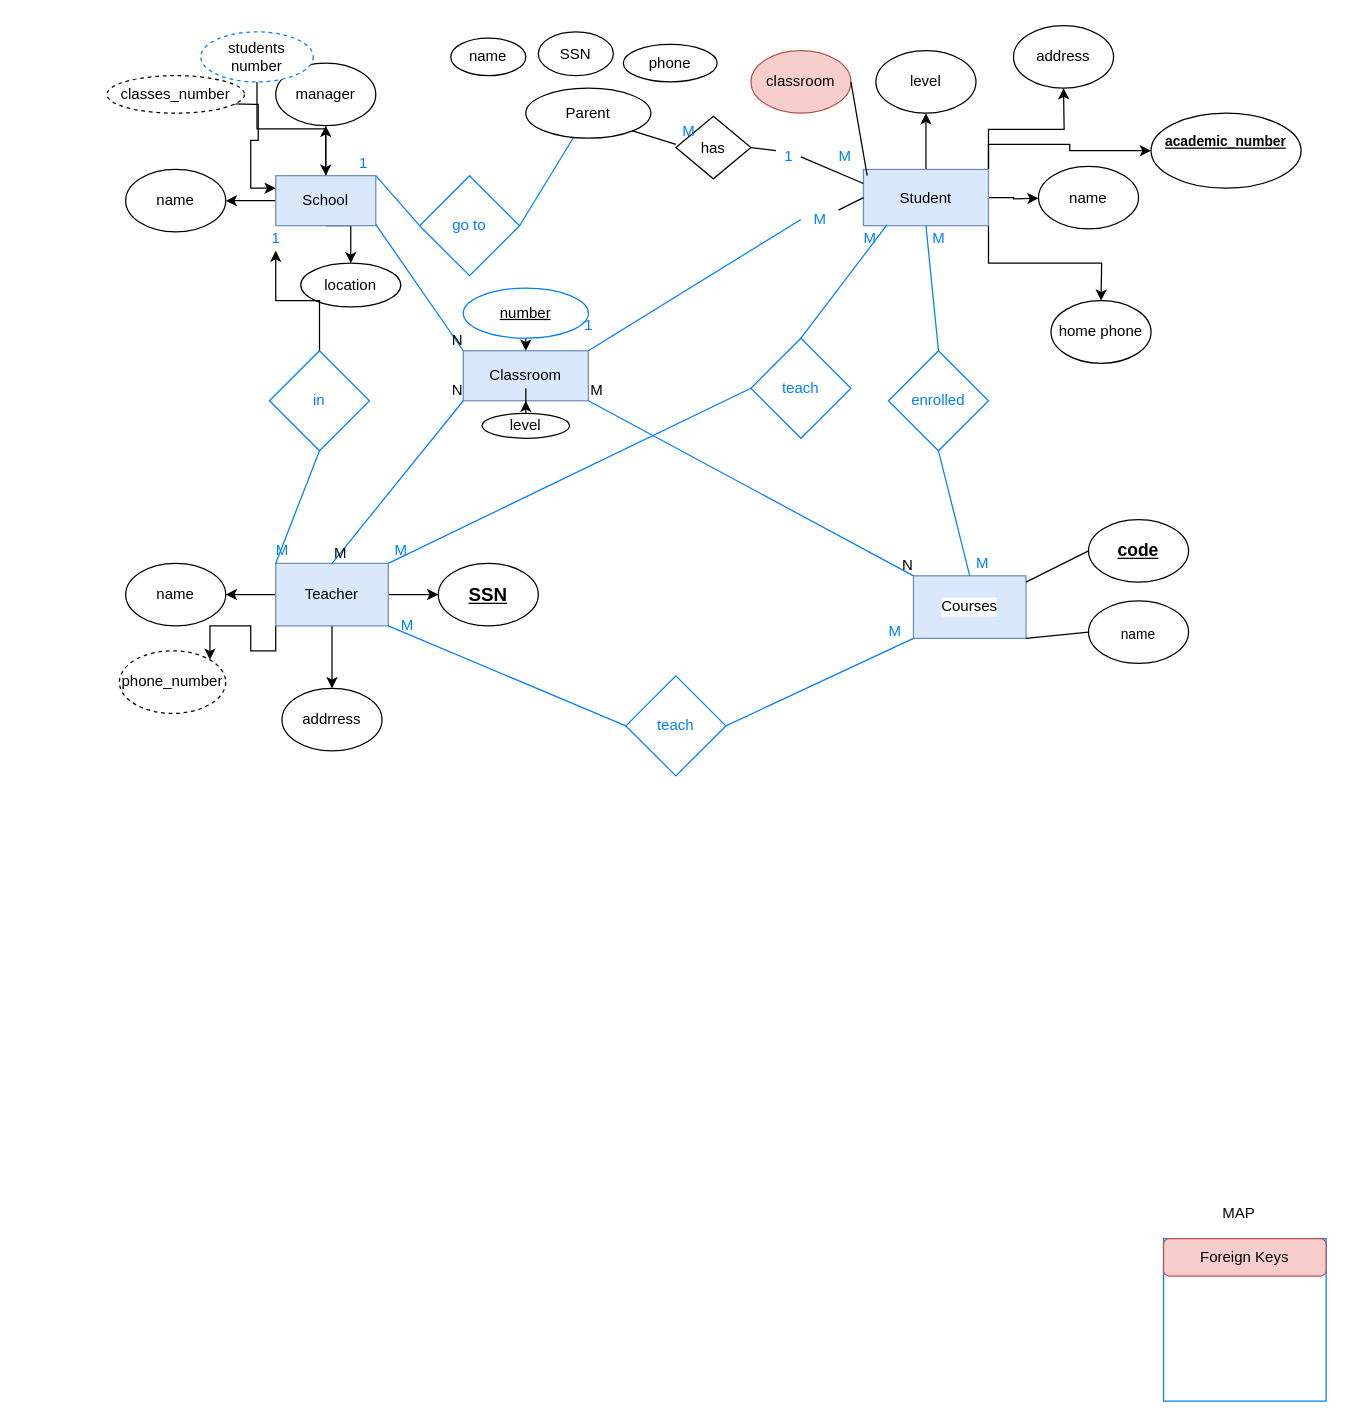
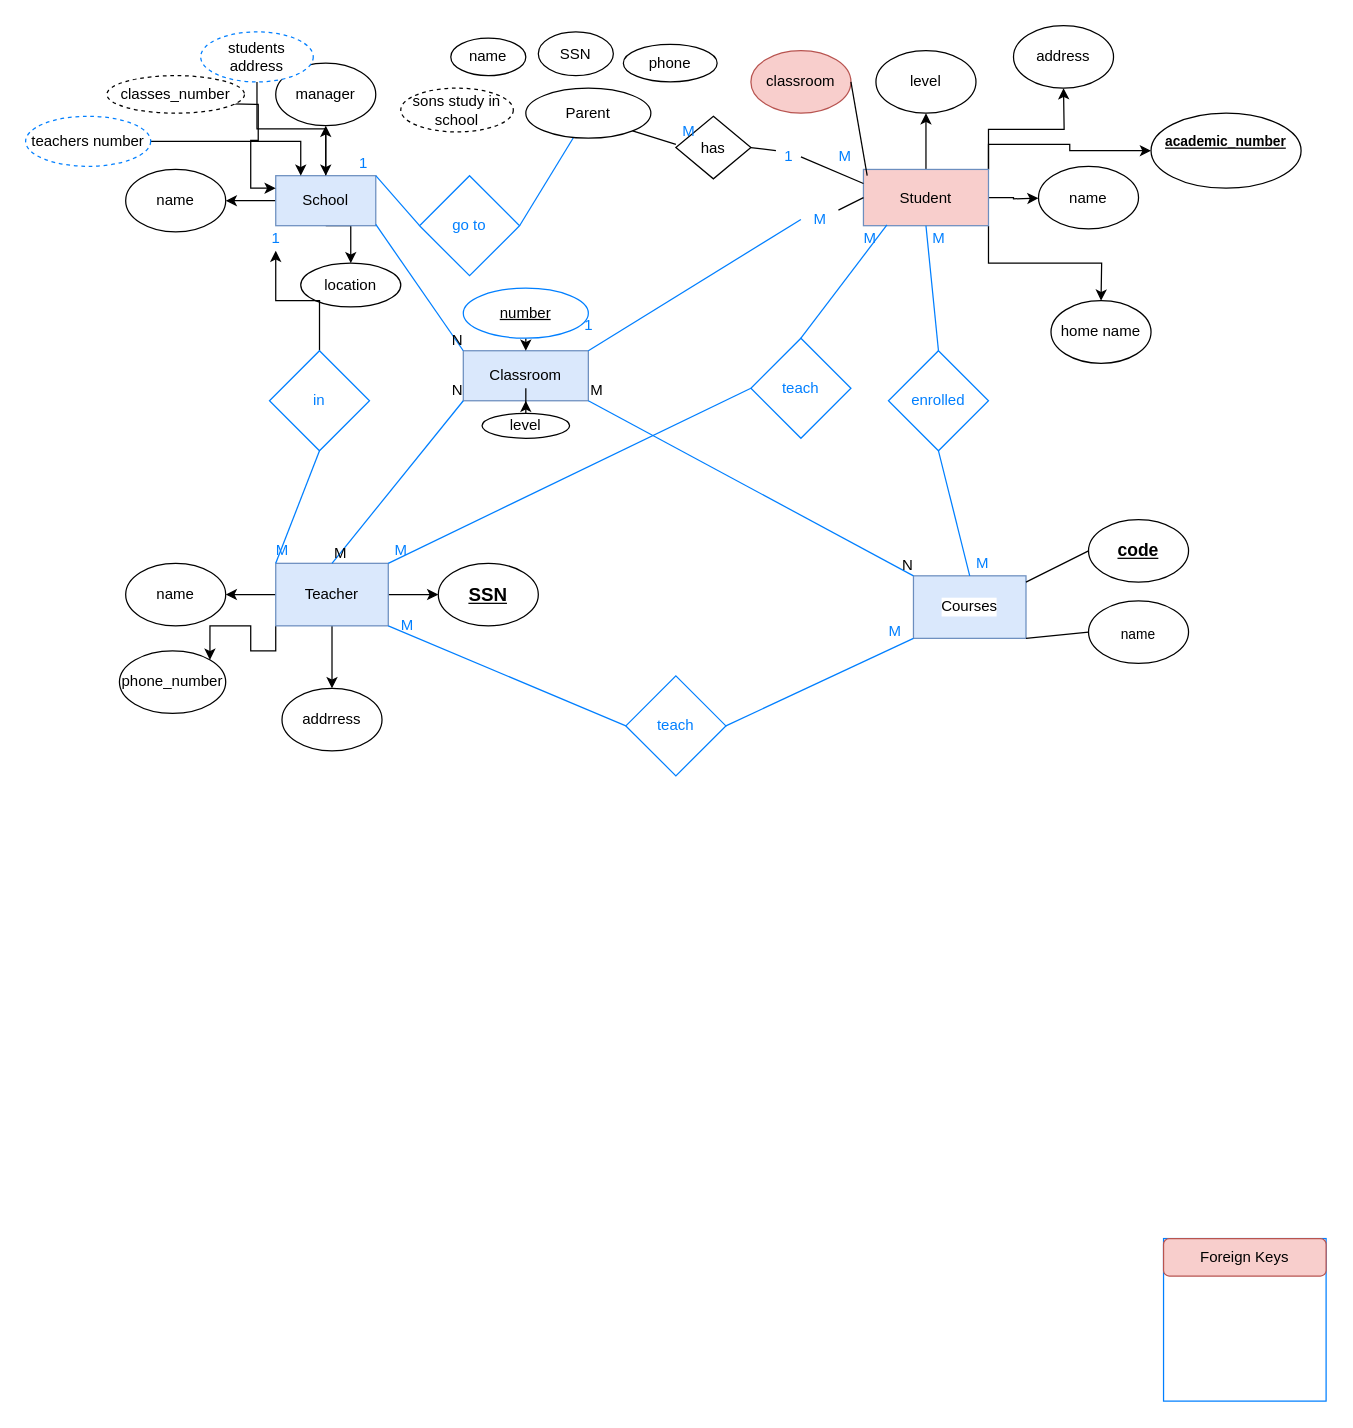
- <mxCell id="80" value="students number" style="ellipse;whiteSpace=wrap;html=1;align=center;dashed=1;strokeColor=#007FFF;" parent="1" vertex="1"><mxGeometry x="160" y="25" width="90" height="40" as="geometry" /></mxCell>
+ <mxCell id="80" value="students address" style="ellipse;whiteSpace=wrap;html=1;align=center;dashed=1;strokeColor=#007FFF;" parent="1" vertex="1"><mxGeometry x="160" y="25" width="90" height="40" as="geometry" /></mxCell>
+ <mxCell id="91" value="sons study in school" style="ellipse;whiteSpace=wrap;html=1;align=center;dashed=1;" parent="1" vertex="1"><mxGeometry x="320" y="70" width="90" height="35" as="geometry" /></mxCell>
+ <mxCell id="78" value="teachers number" style="ellipse;whiteSpace=wrap;html=1;align=center;dashed=1;strokeColor=#007FFF;" parent="1" vertex="1"><mxGeometry x="20" y="92.5" width="100" height="40" as="geometry" /></mxCell>
+ <mxCell id="77" style="edgeStyle=orthogonalEdgeStyle;rounded=0;orthogonalLoop=1;jettySize=auto;html=1;entryX=0.25;entryY=0;entryDx=0;entryDy=0;" parent="1" source="78" target="6" edge="1"><mxGeometry relative="1" as="geometry" /></mxCell>
- <mxCell id="14" value="Student" style="rounded=0;whiteSpace=wrap;html=1;fillColor=#dae8fc;strokeColor=#6c8ebf;" parent="1" vertex="1"><mxGeometry x="690" y="135" width="100" height="45" as="geometry" /></mxCell>
+ <mxCell id="14" value="Student" style="rounded=0;whiteSpace=wrap;html=1;fillColor=#f8cecc;strokeColor=#6c8ebf;" parent="1" vertex="1"><mxGeometry x="690" y="135" width="100" height="45" as="geometry" /></mxCell>
- <mxCell id="26" value="home phone" style="ellipse;whiteSpace=wrap;html=1;" parent="1" vertex="1"><mxGeometry x="840" y="240" width="80" height="50" as="geometry" /></mxCell>
+ <mxCell id="26" value="home name" style="ellipse;whiteSpace=wrap;html=1;" parent="1" vertex="1"><mxGeometry x="840" y="240" width="80" height="50" as="geometry" /></mxCell>
- <mxCell id="86" value="phone_number" style="ellipse;whiteSpace=wrap;html=1;align=center;dashed=1;" parent="1" vertex="1"><mxGeometry x="95" y="520" width="85" height="50" as="geometry" /></mxCell>
+ <mxCell id="86" value="phone_number" style="ellipse;whiteSpace=wrap;html=1;align=center;" parent="1" vertex="1"><mxGeometry x="95" y="520" width="85" height="50" as="geometry" /></mxCell>
- <mxCell id="82" value="MAP" style="text;html=1;align=center;verticalAlign=middle;resizable=0;points=[];autosize=1;" parent="1" vertex="1"><mxGeometry x="970" y="960" width="40" height="20" as="geometry" /></mxCell>
